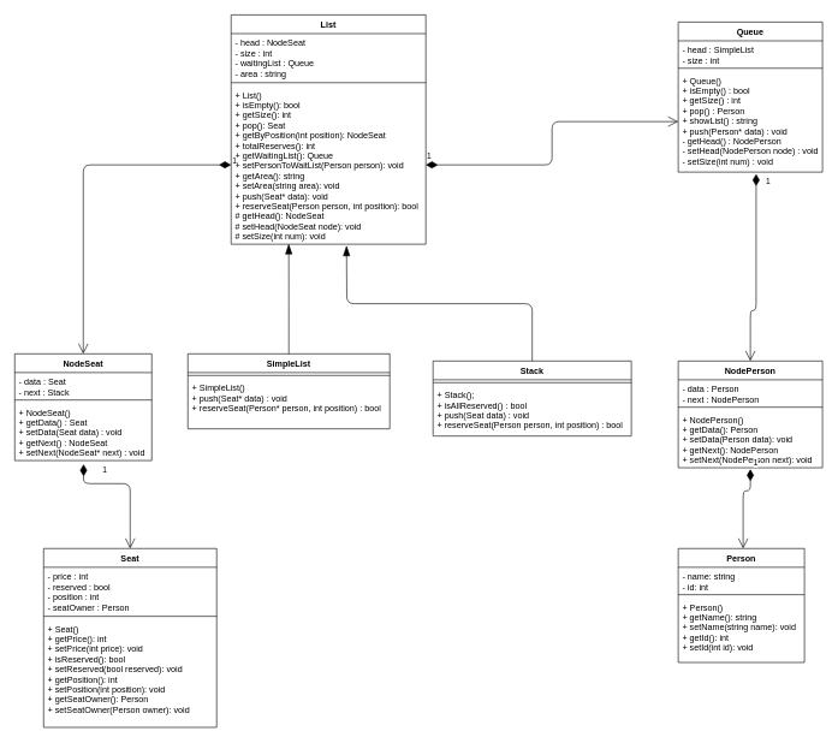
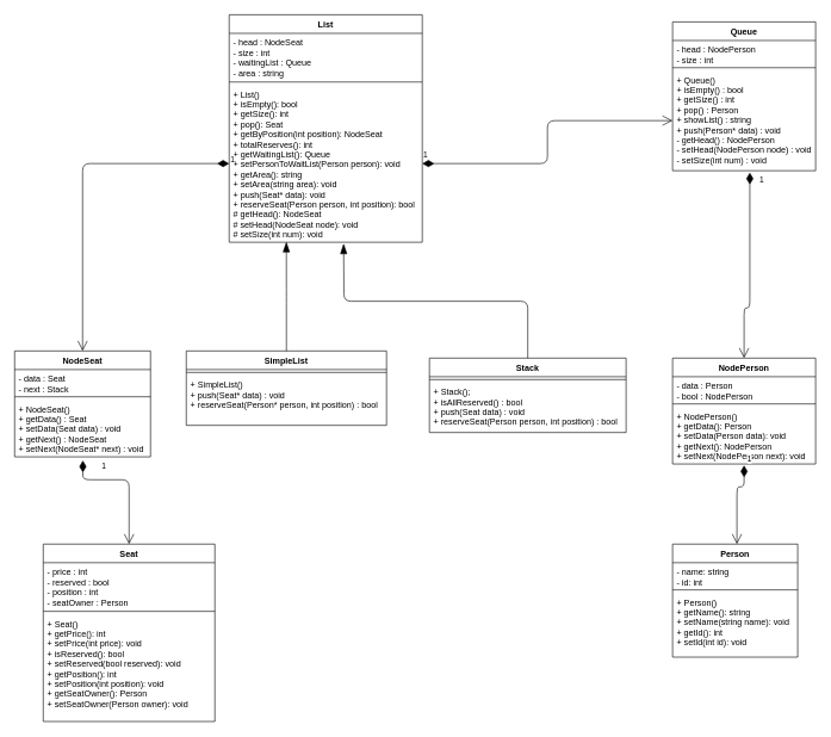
- <mxCell id="21" value="- head : SimpleList&#10;- size : int" style="text;strokeColor=none;fillColor=none;align=left;verticalAlign=top;spacingLeft=4;spacingRight=4;overflow=hidden;rotatable=0;points=[[0,0.5],[1,0.5]];portConstraint=eastwest;" vertex="1" parent="20"><mxGeometry y="26" width="200" height="34" as="geometry" /></mxCell>
+ <mxCell id="21" value="- head : NodePerson&#10;- size : int" style="text;strokeColor=none;fillColor=none;align=left;verticalAlign=top;spacingLeft=4;spacingRight=4;overflow=hidden;rotatable=0;points=[[0,0.5],[1,0.5]];portConstraint=eastwest;" vertex="1" parent="20"><mxGeometry y="26" width="200" height="34" as="geometry" /></mxCell>
- <mxCell id="25" value="- data : Person&#10;- next : NodePerson" style="text;strokeColor=none;fillColor=none;align=left;verticalAlign=top;spacingLeft=4;spacingRight=4;overflow=hidden;rotatable=0;points=[[0,0.5],[1,0.5]];portConstraint=eastwest;" vertex="1" parent="24"><mxGeometry y="26" width="200" height="34" as="geometry" /></mxCell>
+ <mxCell id="25" value="- data : Person&#10;- bool : NodePerson" style="text;strokeColor=none;fillColor=none;align=left;verticalAlign=top;spacingLeft=4;spacingRight=4;overflow=hidden;rotatable=0;points=[[0,0.5],[1,0.5]];portConstraint=eastwest;" vertex="1" parent="24"><mxGeometry y="26" width="200" height="34" as="geometry" /></mxCell>
